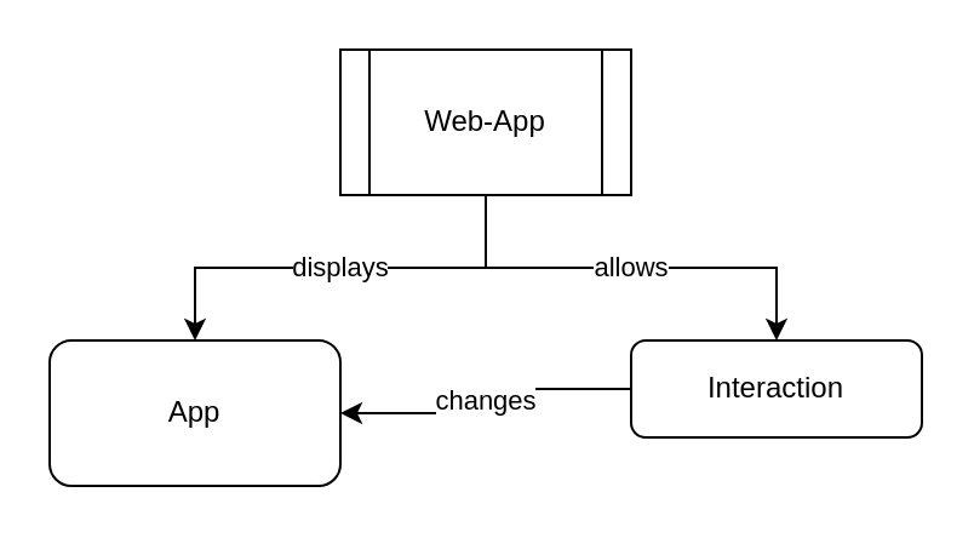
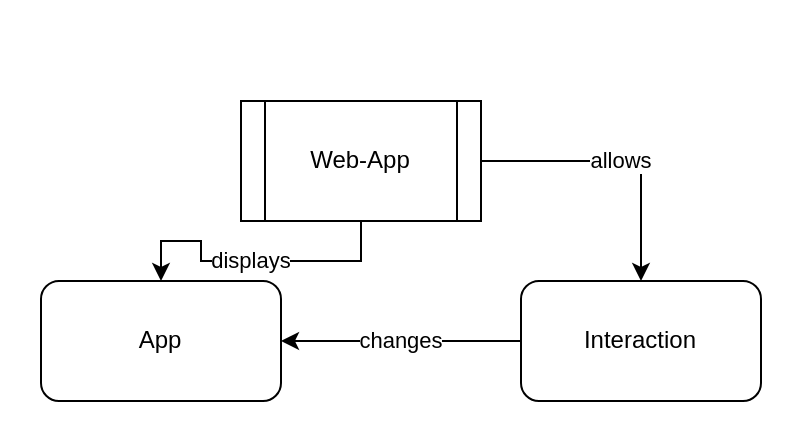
- <mxCell id="4" value="Web-App" style="shape=process;whiteSpace=wrap;html=1;backgroundOutline=1;" vertex="1" parent="1"><mxGeometry x="140" y="20" width="120" height="60" as="geometry" /></mxCell>
+ <mxCell id="4" value="Web-App" style="shape=process;whiteSpace=wrap;html=1;backgroundOutline=1;" vertex="1" parent="1"><mxGeometry x="120" y="50" width="120" height="60" as="geometry" /></mxCell>
- <mxCell id="7" value="Interaction" style="rounded=1;whiteSpace=wrap;html=1;" vertex="1" parent="1"><mxGeometry x="260" y="140" width="120" height="40" as="geometry" /></mxCell>
+ <mxCell id="7" value="Interaction" style="rounded=1;whiteSpace=wrap;html=1;" vertex="1" parent="1"><mxGeometry x="260" y="140" width="120" height="60" as="geometry" /></mxCell>
